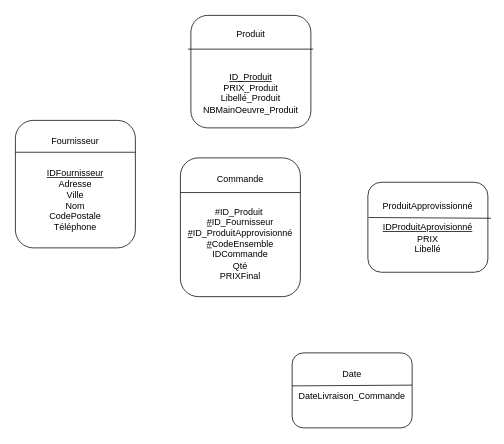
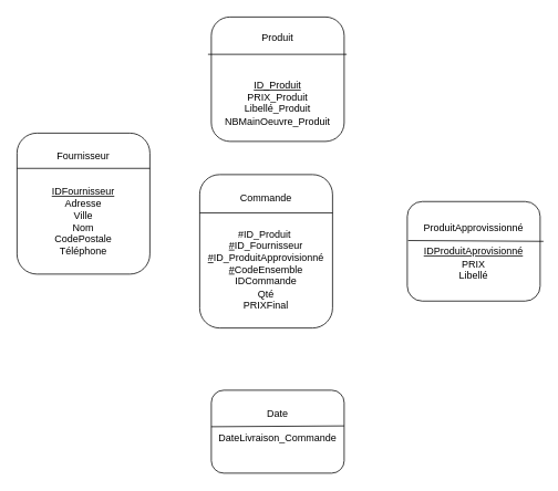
- <mxCell id="8" value="&lt;div&gt;Date&lt;/div&gt;&lt;div&gt;&lt;br&gt;&lt;/div&gt;&lt;div&gt;DateLivraison_Commande&lt;/div&gt;&lt;div&gt;&lt;br&gt;&lt;/div&gt;" style="rounded=1;whiteSpace=wrap;html=1;" parent="1" vertex="1"><mxGeometry x="389" y="470" width="160" height="100" as="geometry" /></mxCell>
+ <mxCell id="8" value="&lt;div&gt;Date&lt;/div&gt;&lt;div&gt;&lt;br&gt;&lt;/div&gt;&lt;div&gt;DateLivraison_Commande&lt;/div&gt;&lt;div&gt;&lt;br&gt;&lt;/div&gt;" style="rounded=1;whiteSpace=wrap;html=1;" parent="1" vertex="1"><mxGeometry x="254" y="470" width="160" height="100" as="geometry" /></mxCell>
